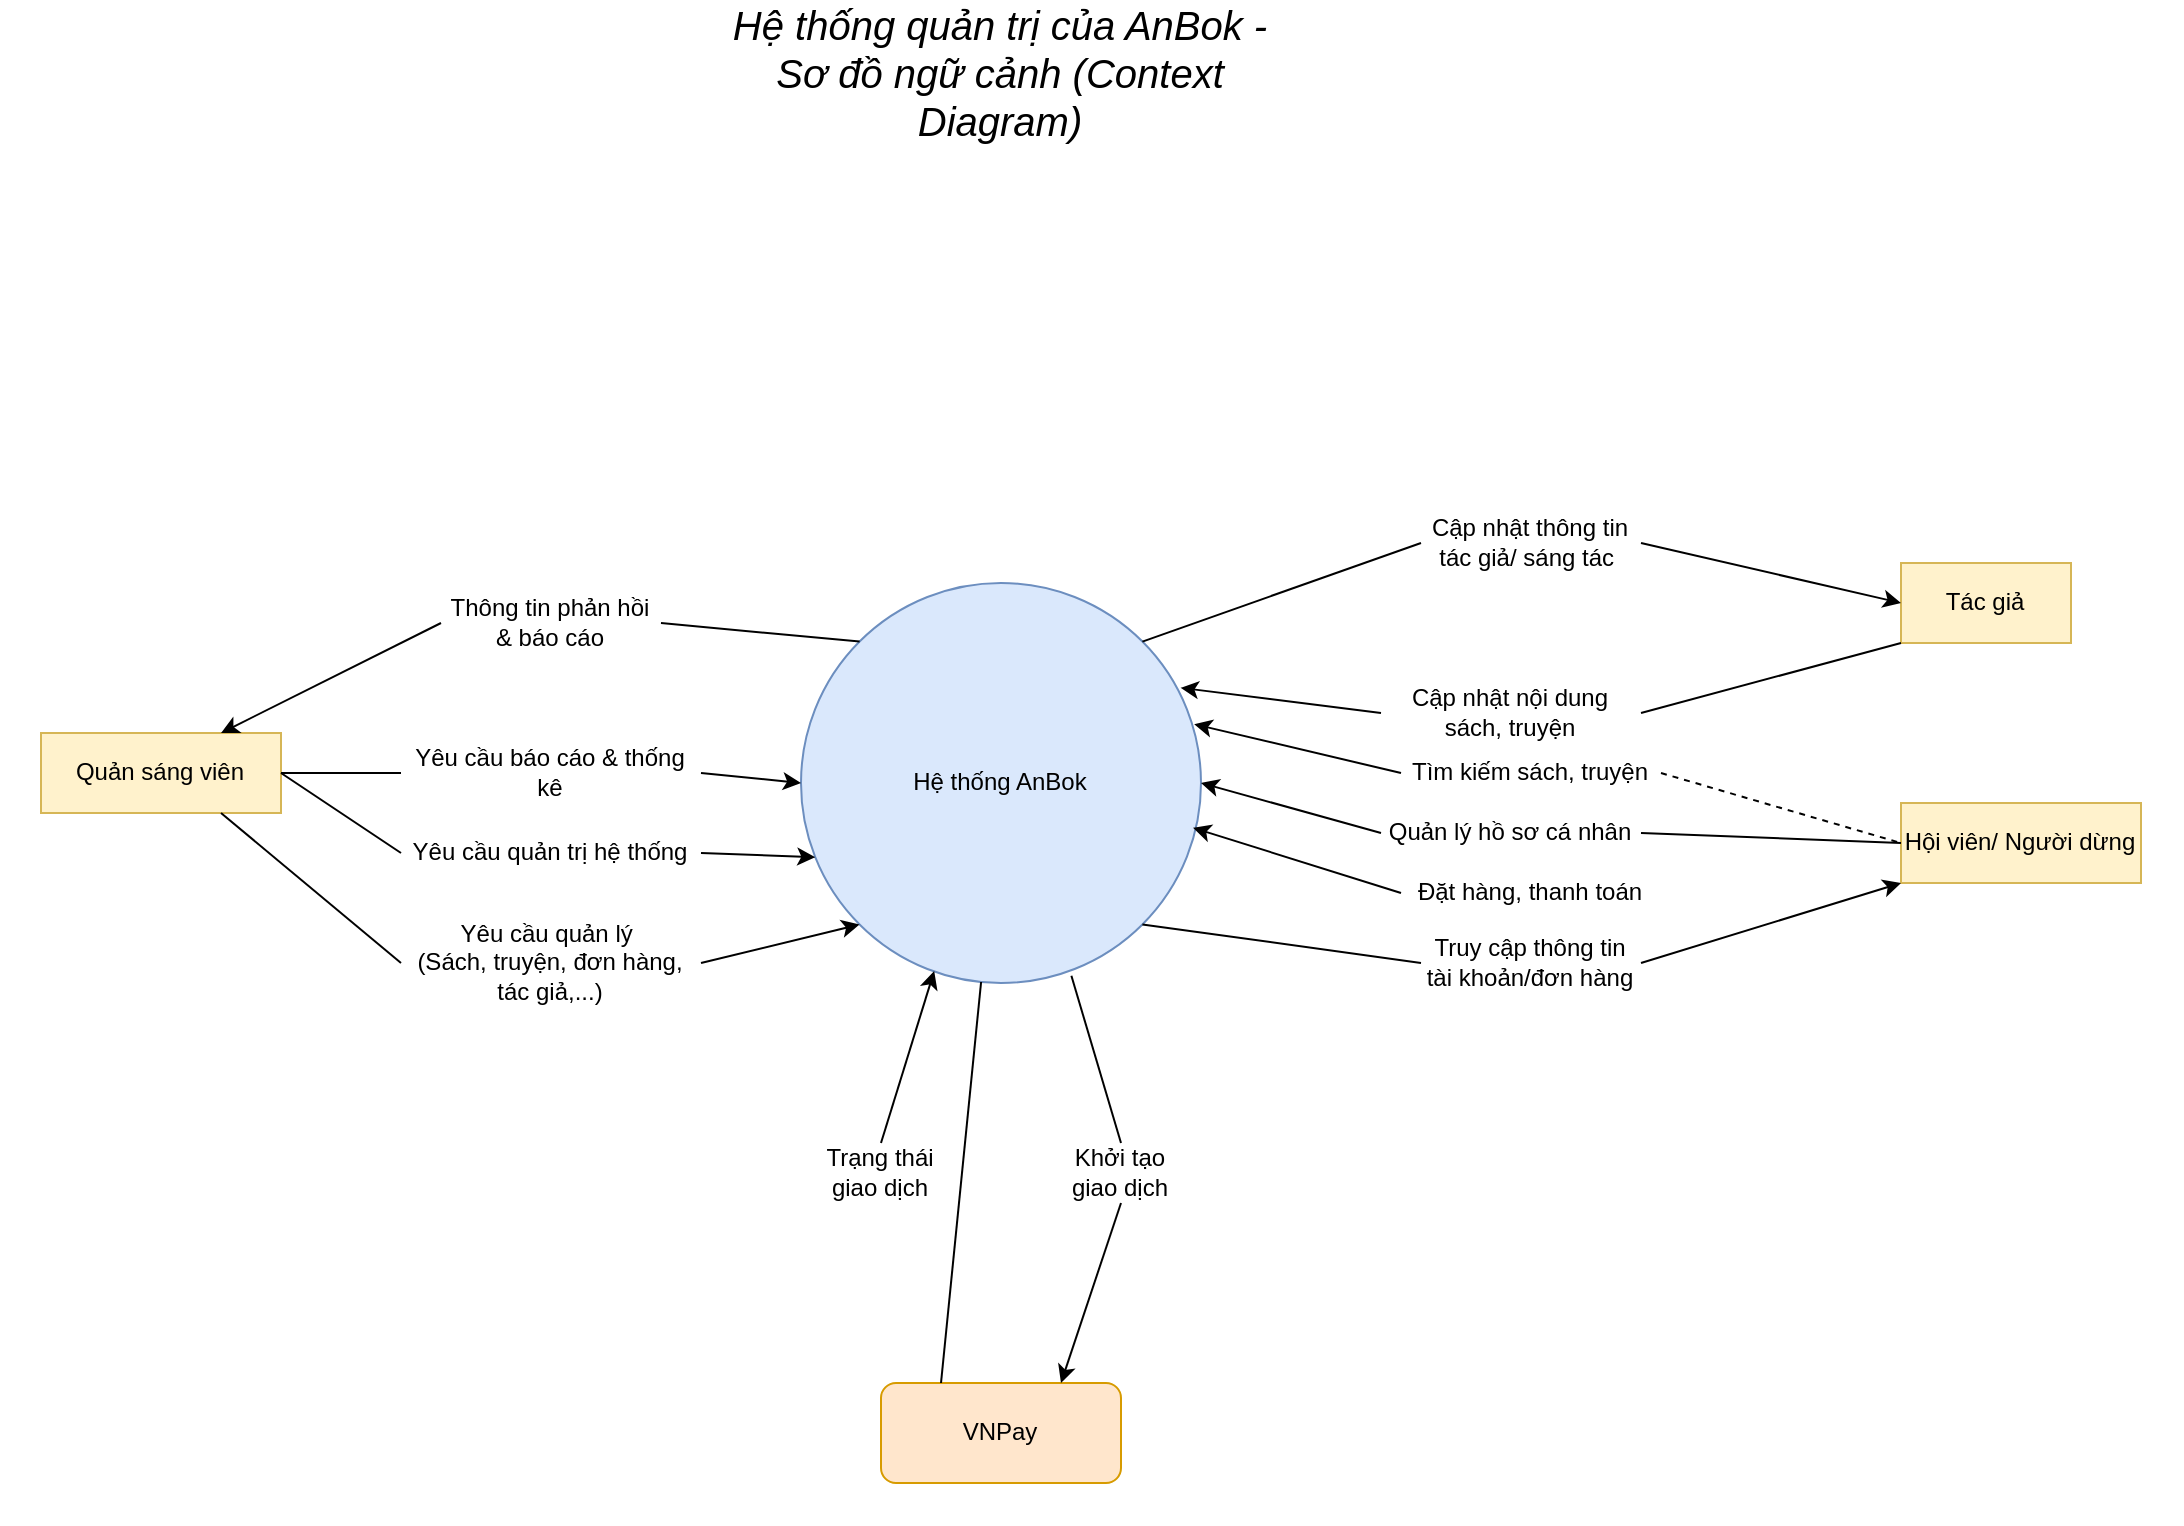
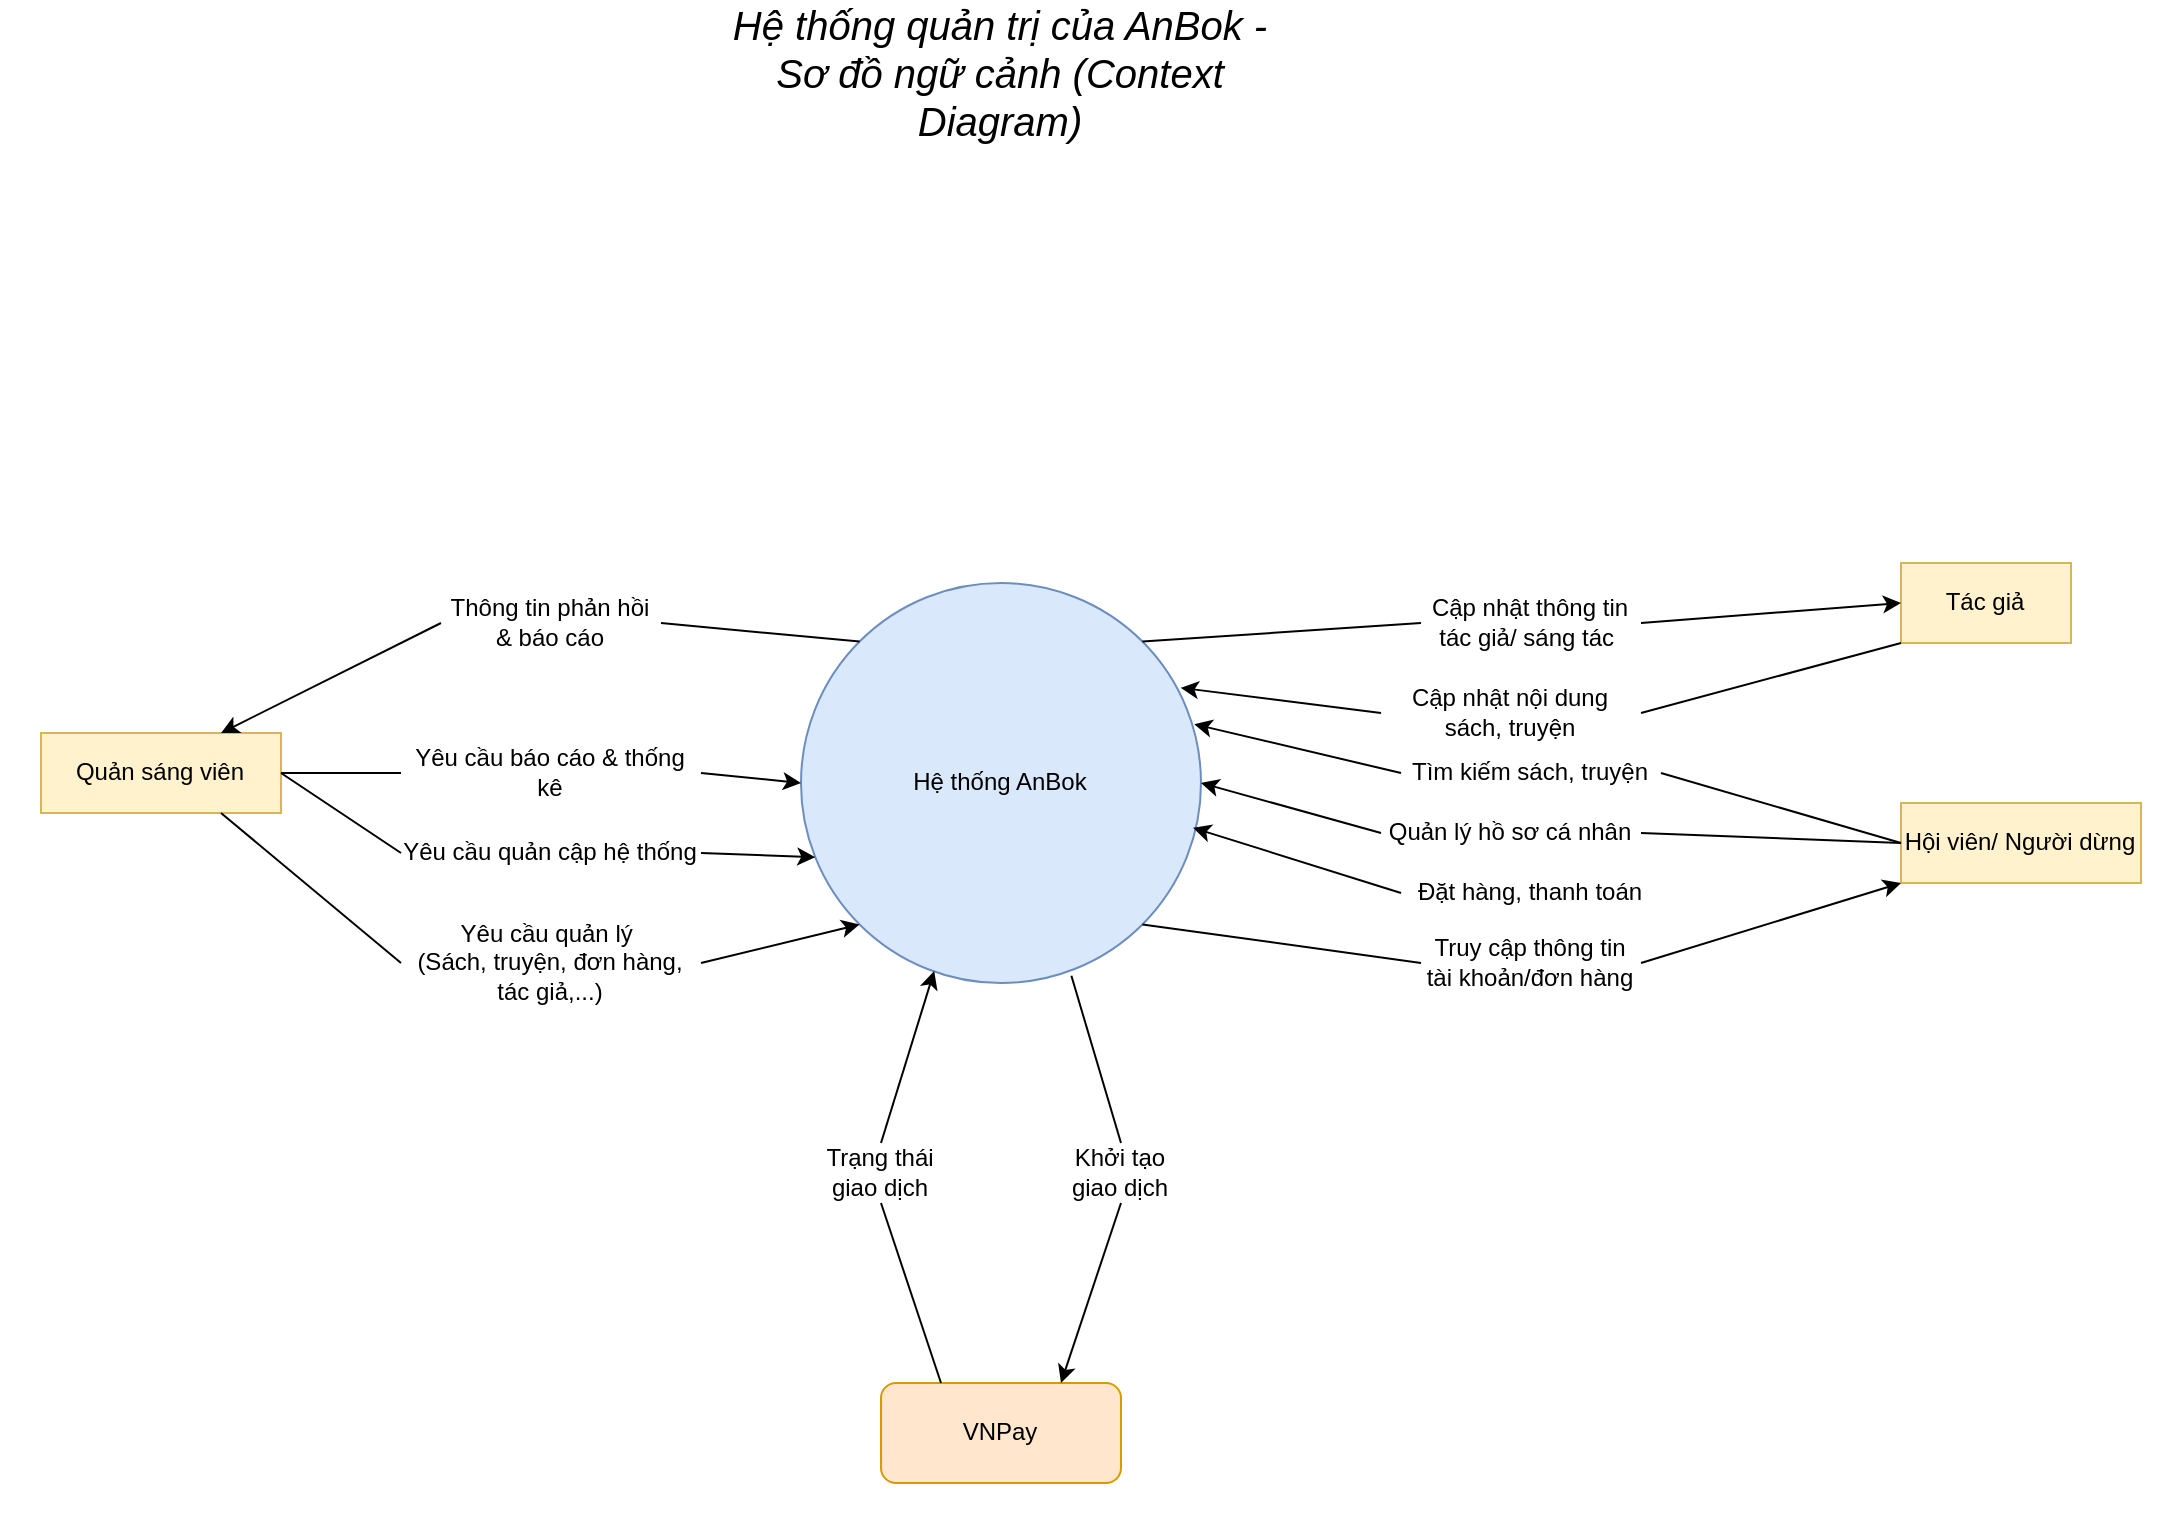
- <mxCell id="13" value="Cập nhật thông tin tác giả/ sáng tác&amp;nbsp;" style="text;html=1;align=center;verticalAlign=middle;whiteSpace=wrap;rounded=0;" parent="1" vertex="1"><mxGeometry x="710" y="255" width="110" height="30" as="geometry" /></mxCell>
+ <mxCell id="13" value="Cập nhật thông tin tác giả/ sáng tác&amp;nbsp;" style="text;html=1;align=center;verticalAlign=middle;whiteSpace=wrap;rounded=0;" parent="1" vertex="1"><mxGeometry x="710" y="295" width="110" height="30" as="geometry" /></mxCell>
- <mxCell id="40" value="" style="endArrow=none;html=1;exitX=1;exitY=0.5;exitDx=0;exitDy=0;entryX=0;entryY=0.5;entryDx=0;entryDy=0;dashed=1;" parent="1" source="28" target="10" edge="1"><mxGeometry width="50" height="50" relative="1" as="geometry" /></mxCell>
+ <mxCell id="40" value="" style="endArrow=none;html=1;exitX=1;exitY=0.5;exitDx=0;exitDy=0;entryX=0;entryY=0.5;entryDx=0;entryDy=0;" parent="1" source="28" target="10" edge="1"><mxGeometry width="50" height="50" relative="1" as="geometry" /></mxCell>
- <mxCell id="27" value="Yêu cầu quản trị hệ thống" style="text;html=1;align=center;verticalAlign=middle;whiteSpace=wrap;rounded=0;" parent="1" vertex="1"><mxGeometry x="200" y="410" width="150" height="30" as="geometry" /></mxCell>
+ <mxCell id="27" value="Yêu cầu quản cập hệ thống" style="text;html=1;align=center;verticalAlign=middle;whiteSpace=wrap;rounded=0;" parent="1" vertex="1"><mxGeometry x="200" y="410" width="150" height="30" as="geometry" /></mxCell>
- <mxCell id="21" value="" style="endArrow=none;html=1;exitX=0.25;exitY=0;exitDx=0;exitDy=0;" parent="1" source="18" target="3" edge="1"><mxGeometry width="50" height="50" relative="1" as="geometry"><mxPoint y="690" as="sourcePoint" x="500" /><mxPoint x="550" y="640" as="targetPoint" /></mxGeometry></mxCell>
+ <mxCell id="21" value="" style="endArrow=none;html=1;entryX=0.5;entryY=1;entryDx=0;entryDy=0;exitX=0.25;exitY=0;exitDx=0;exitDy=0;" parent="1" source="18" target="19" edge="1"><mxGeometry width="50" height="50" relative="1" as="geometry"><mxPoint y="690" as="sourcePoint" x="500" /><mxPoint x="550" y="640" as="targetPoint" /></mxGeometry></mxCell>
